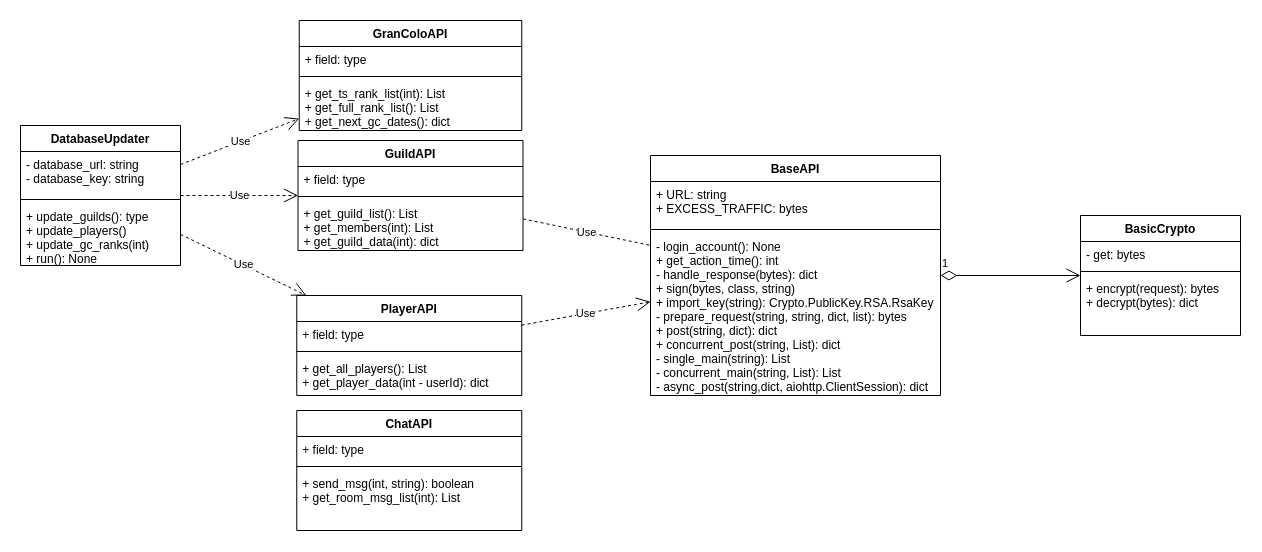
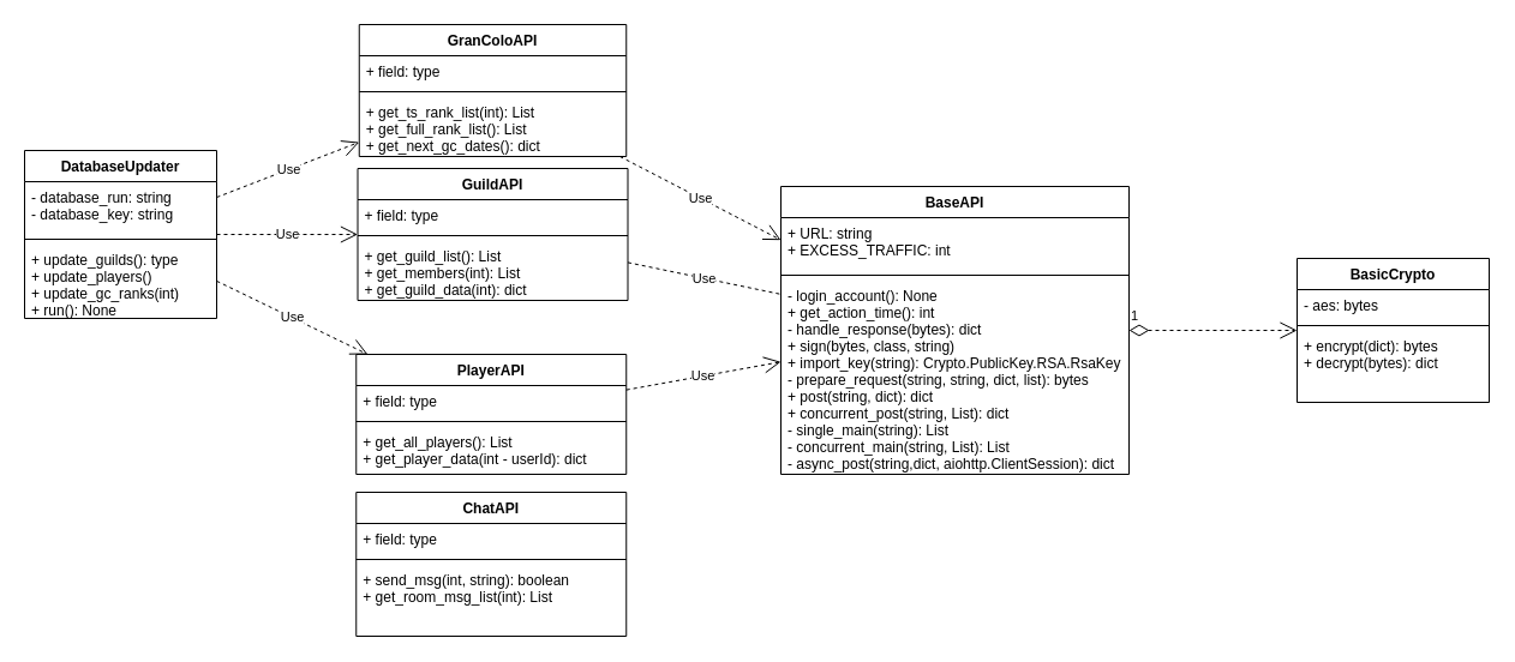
- <mxCell id="23" value="- database_url: string&#10;- database_key: string" style="text;strokeColor=none;fillColor=none;align=left;verticalAlign=top;spacingLeft=4;spacingRight=4;overflow=hidden;rotatable=0;points=[[0,0.5],[1,0.5]];portConstraint=eastwest;" parent="22" vertex="1"><mxGeometry y="26" width="160" height="44" as="geometry" /></mxCell>
+ <mxCell id="23" value="- database_run: string&#10;- database_key: string" style="text;strokeColor=none;fillColor=none;align=left;verticalAlign=top;spacingLeft=4;spacingRight=4;overflow=hidden;rotatable=0;points=[[0,0.5],[1,0.5]];portConstraint=eastwest;" parent="22" vertex="1"><mxGeometry y="26" width="160" height="44" as="geometry" /></mxCell>
+ <mxCell id="26" value="Use" style="endArrow=open;endSize=12;dashed=1;html=1;rounded=0;" edge="1" parent="1" source="2" target="14"><mxGeometry width="160" relative="1" as="geometry"><mxPoint x="560" y="150" as="sourcePoint" /><mxPoint x="720" y="150" as="targetPoint" /></mxGeometry></mxCell>
- <mxCell id="15" value="+ URL: string&#10;+ EXCESS_TRAFFIC: bytes" style="text;strokeColor=none;fillColor=none;align=left;verticalAlign=top;spacingLeft=4;spacingRight=4;overflow=hidden;rotatable=0;points=[[0,0.5],[1,0.5]];portConstraint=eastwest;" parent="14" vertex="1"><mxGeometry y="26" width="290" height="44" as="geometry" /></mxCell>
+ <mxCell id="15" value="+ URL: string&#10;+ EXCESS_TRAFFIC: int" style="text;strokeColor=none;fillColor=none;align=left;verticalAlign=top;spacingLeft=4;spacingRight=4;overflow=hidden;rotatable=0;points=[[0,0.5],[1,0.5]];portConstraint=eastwest;" parent="14" vertex="1"><mxGeometry y="26" width="290" height="44" as="geometry" /></mxCell>
- <mxCell id="30" value="- get: bytes" style="text;strokeColor=none;fillColor=none;align=left;verticalAlign=top;spacingLeft=4;spacingRight=4;overflow=hidden;rotatable=0;points=[[0,0.5],[1,0.5]];portConstraint=eastwest;" vertex="1" parent="29"><mxGeometry y="26" width="160" height="26" as="geometry" /></mxCell>
+ <mxCell id="30" value="- aes: bytes" style="text;strokeColor=none;fillColor=none;align=left;verticalAlign=top;spacingLeft=4;spacingRight=4;overflow=hidden;rotatable=0;points=[[0,0.5],[1,0.5]];portConstraint=eastwest;" vertex="1" parent="29"><mxGeometry y="26" width="160" height="26" as="geometry" /></mxCell>
- <mxCell id="33" value="1" style="endArrow=open;html=1;endSize=12;startArrow=diamondThin;startSize=14;startFill=0;edgeStyle=orthogonalEdgeStyle;align=left;verticalAlign=bottom;rounded=0;" edge="1" parent="1" source="14" target="29"><mxGeometry x="-1" y="3" relative="1" as="geometry"><mxPoint x="800" y="0" as="sourcePoint" /><mxPoint x="960" y="0" as="targetPoint" /></mxGeometry></mxCell>
+ <mxCell id="33" value="1" style="endArrow=open;html=1;endSize=12;startArrow=diamondThin;startSize=14;startFill=0;edgeStyle=orthogonalEdgeStyle;align=left;verticalAlign=bottom;rounded=0;dashed=1;" edge="1" parent="1" source="14" target="29"><mxGeometry x="-1" y="3" relative="1" as="geometry"><mxPoint x="800" y="0" as="sourcePoint" /><mxPoint x="960" y="0" as="targetPoint" /></mxGeometry></mxCell>
- <mxCell id="32" value="+ encrypt(request): bytes&#10;+ decrypt(bytes): dict" style="text;strokeColor=none;fillColor=none;align=left;verticalAlign=top;spacingLeft=4;spacingRight=4;overflow=hidden;rotatable=0;points=[[0,0.5],[1,0.5]];portConstraint=eastwest;" vertex="1" parent="29"><mxGeometry y="60" width="160" height="60" as="geometry" /></mxCell>
+ <mxCell id="32" value="+ encrypt(dict): bytes&#10;+ decrypt(bytes): dict" style="text;strokeColor=none;fillColor=none;align=left;verticalAlign=top;spacingLeft=4;spacingRight=4;overflow=hidden;rotatable=0;points=[[0,0.5],[1,0.5]];portConstraint=eastwest;" vertex="1" parent="29"><mxGeometry y="60" width="160" height="60" as="geometry" /></mxCell>
